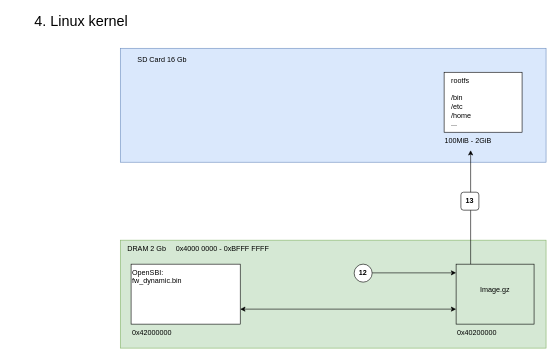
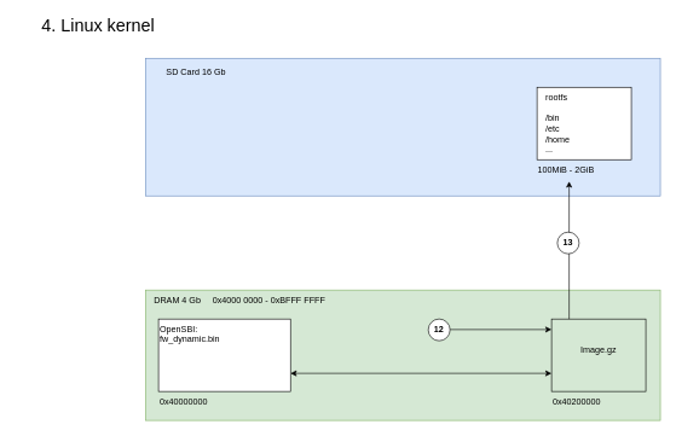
- <mxCell id="20" value="13" style="whiteSpace=wrap;html=1;aspect=fixed;fontStyle=1;connectable=0;labelBackgroundColor=none;rounded=1;" parent="1" vertex="1"><mxGeometry x="768" y="320" width="30" height="30" as="geometry" /></mxCell>
+ <mxCell id="20" value="13" style="ellipse;whiteSpace=wrap;html=1;aspect=fixed;fontStyle=1;connectable=0;labelBackgroundColor=none;" parent="1" vertex="1"><mxGeometry x="768" y="320" width="30" height="30" as="geometry" /></mxCell>
- <mxCell id="6" value="&lt;div style=&quot;forced-color-adjust: none; color: rgb(0, 0, 0); font-family: Helvetica; font-size: 12px; font-style: normal; font-variant-ligatures: normal; font-variant-caps: normal; font-weight: 400; letter-spacing: normal; orphans: 2; text-align: center; text-indent: 0px; text-transform: none; widows: 2; word-spacing: 0px; -webkit-text-stroke-width: 0px; white-space: normal; text-decoration-thickness: initial; text-decoration-style: initial; text-decoration-color: initial;&quot;&gt;DRAM 2 Gb&lt;/div&gt;" style="text;whiteSpace=wrap;html=1;labelBackgroundColor=none;" parent="1" vertex="1"><mxGeometry x="210" y="400" width="70" height="30" as="geometry" /></mxCell>
+ <mxCell id="6" value="&lt;div style=&quot;forced-color-adjust: none; color: rgb(0, 0, 0); font-family: Helvetica; font-size: 12px; font-style: normal; font-variant-ligatures: normal; font-variant-caps: normal; font-weight: 400; letter-spacing: normal; orphans: 2; text-align: center; text-indent: 0px; text-transform: none; widows: 2; word-spacing: 0px; -webkit-text-stroke-width: 0px; white-space: normal; text-decoration-thickness: initial; text-decoration-style: initial; text-decoration-color: initial;&quot;&gt;DRAM 4 Gb&lt;/div&gt;" style="text;whiteSpace=wrap;html=1;labelBackgroundColor=none;" parent="1" vertex="1"><mxGeometry x="210" y="400" width="70" height="30" as="geometry" /></mxCell>
- <mxCell id="11" value="&lt;span style=&quot;color: rgb(0, 0, 0); font-family: Helvetica; font-size: 12px; font-style: normal; font-variant-ligatures: normal; font-variant-caps: normal; font-weight: 400; letter-spacing: normal; orphans: 2; text-align: center; text-indent: 0px; text-transform: none; widows: 2; word-spacing: 0px; -webkit-text-stroke-width: 0px; white-space: normal; text-decoration-thickness: initial; text-decoration-style: initial; text-decoration-color: initial; float: none; display: inline !important;&quot;&gt;0x42000000&lt;/span&gt;" style="text;whiteSpace=wrap;html=1;labelBackgroundColor=none;" parent="1" vertex="1"><mxGeometry x="218" y="540" width="100" height="30" as="geometry" /></mxCell>
+ <mxCell id="11" value="&lt;span style=&quot;color: rgb(0, 0, 0); font-family: Helvetica; font-size: 12px; font-style: normal; font-variant-ligatures: normal; font-variant-caps: normal; font-weight: 400; letter-spacing: normal; orphans: 2; text-align: center; text-indent: 0px; text-transform: none; widows: 2; word-spacing: 0px; -webkit-text-stroke-width: 0px; white-space: normal; text-decoration-thickness: initial; text-decoration-style: initial; text-decoration-color: initial; float: none; display: inline !important;&quot;&gt;0x40000000&lt;/span&gt;" style="text;whiteSpace=wrap;html=1;labelBackgroundColor=none;" parent="1" vertex="1"><mxGeometry x="218" y="540" width="100" height="30" as="geometry" /></mxCell>
